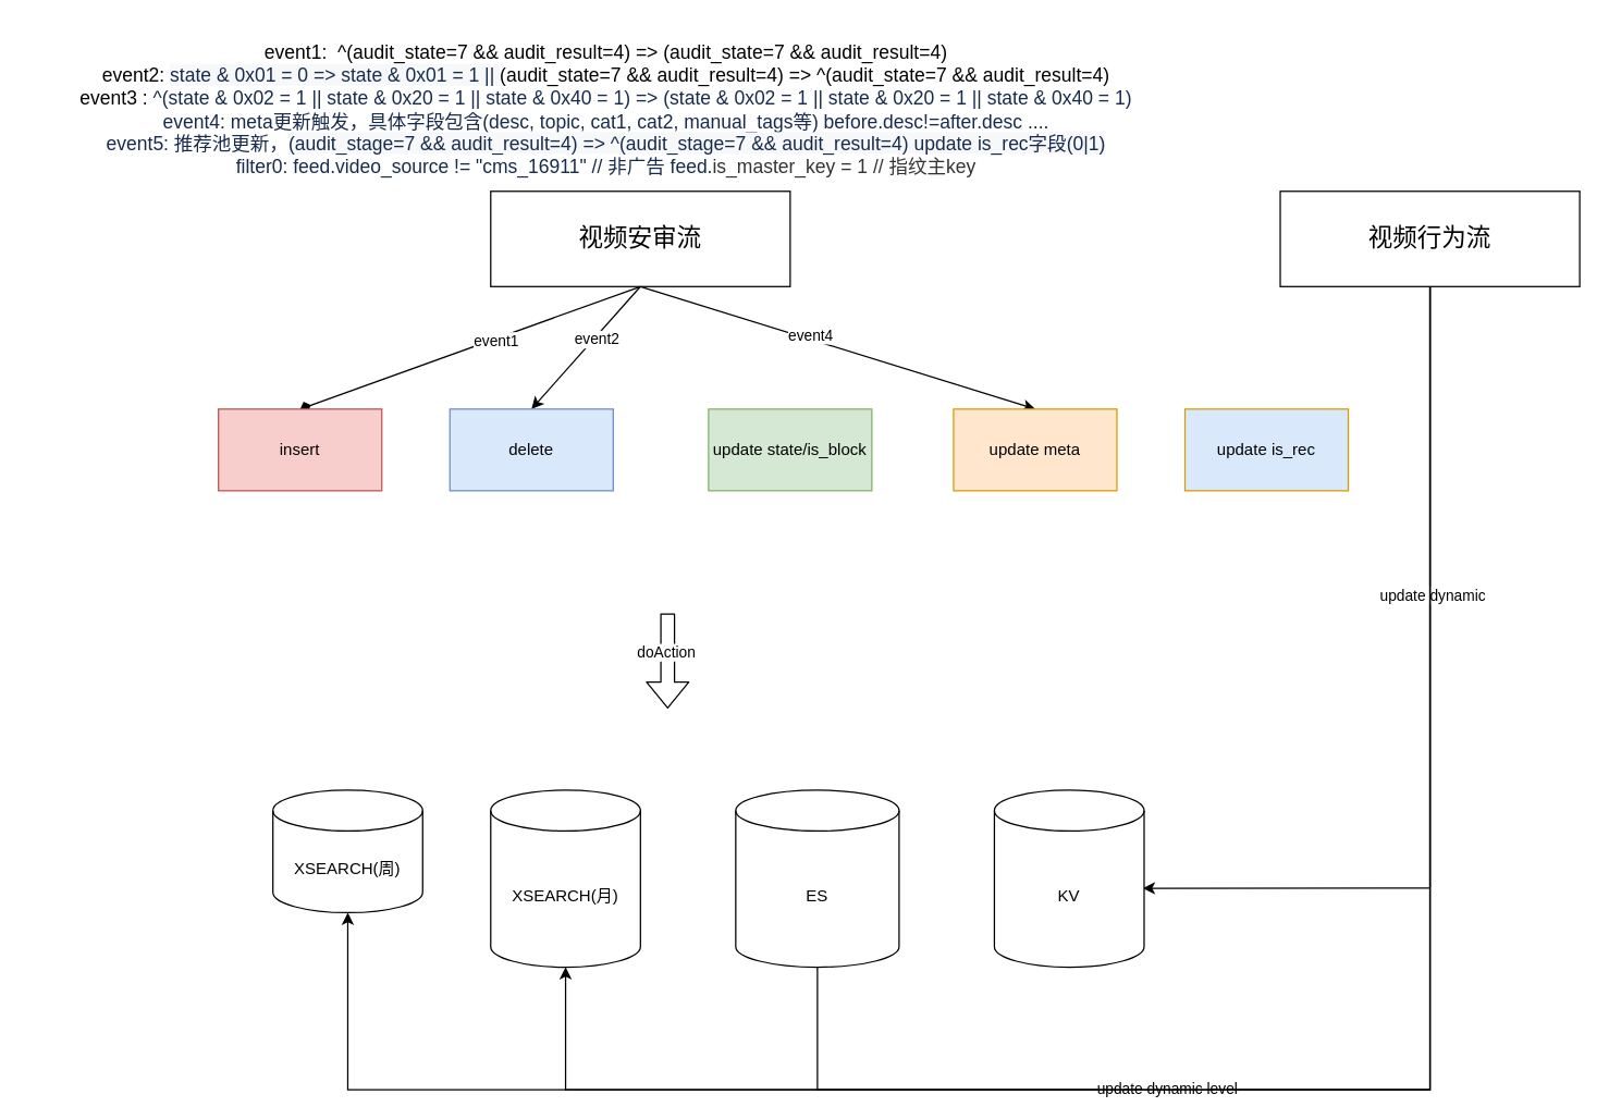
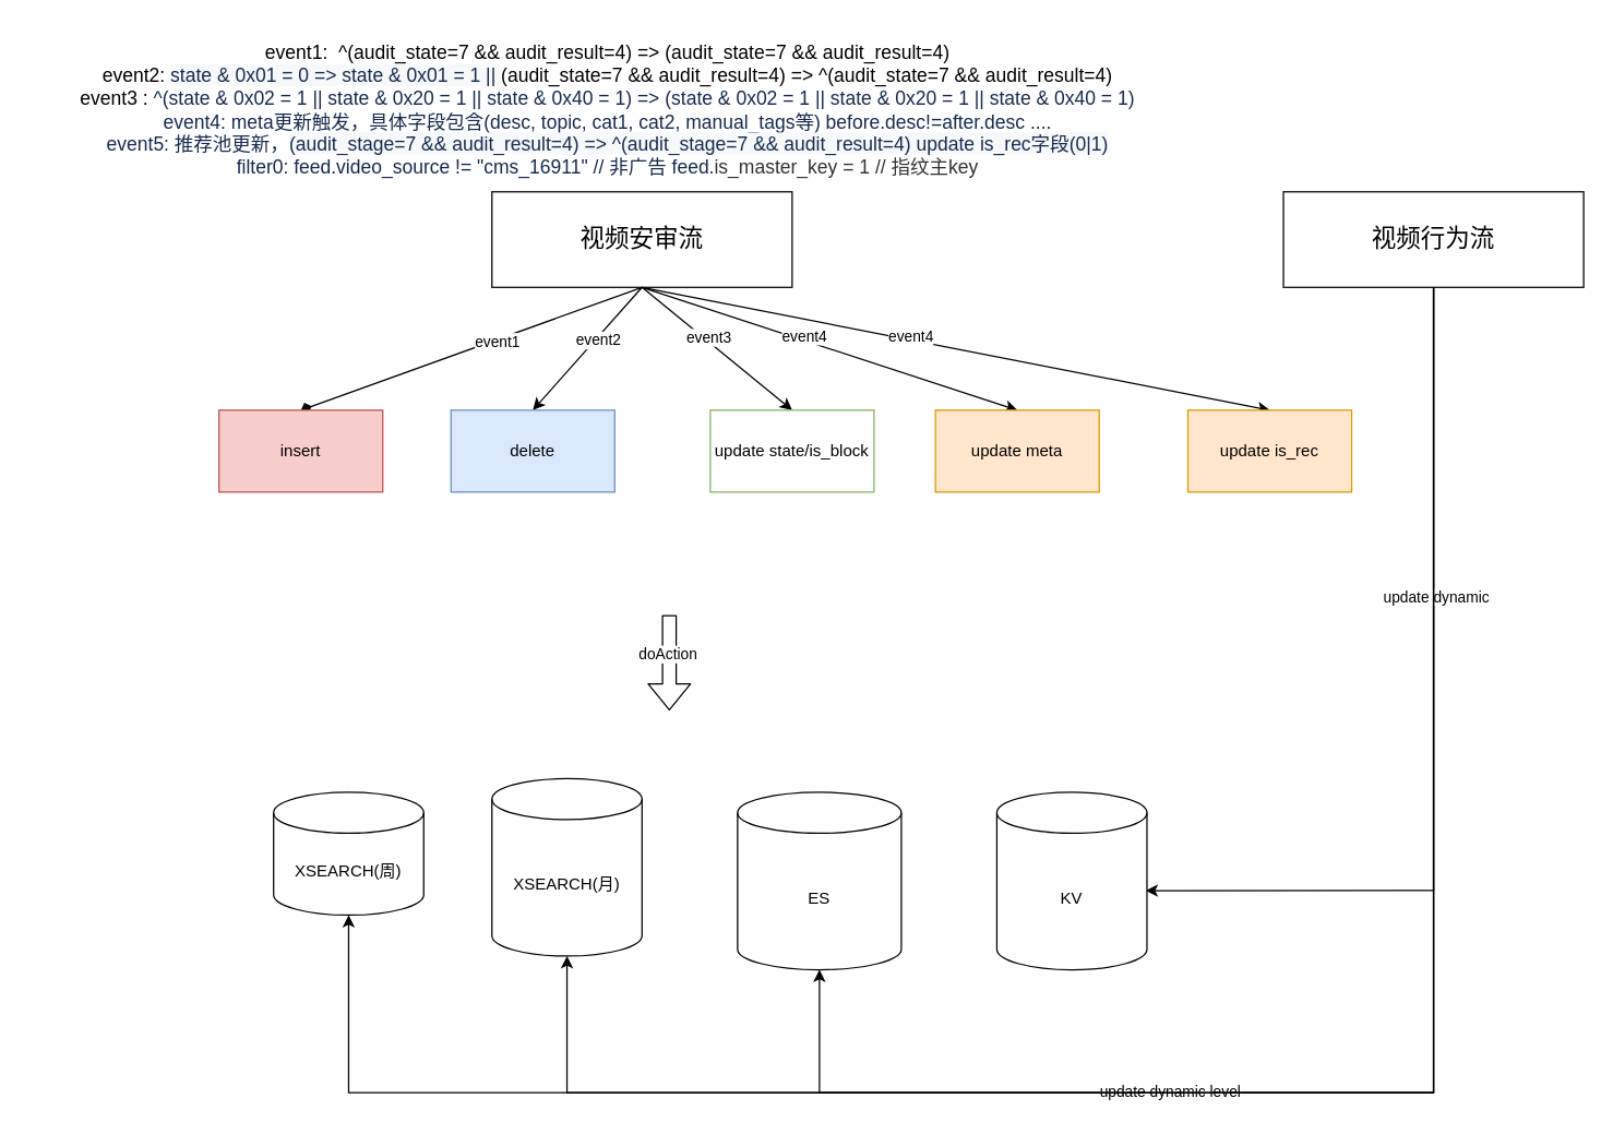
+ <mxCell id="10" value="" style="endArrow=classic;html=1;exitX=0.5;exitY=1;exitDx=0;exitDy=0;entryX=0.5;entryY=0;entryDx=0;entryDy=0;" parent="1" source="2" target="21" edge="1"><mxGeometry width="50" height="50" relative="1" as="geometry"><mxPoint x="440" y="290" as="sourcePoint" /><mxPoint x="510" y="360" as="targetPoint" /></mxGeometry></mxCell>
+ <mxCell id="11" value="event3" style="edgeLabel;html=1;align=center;verticalAlign=middle;resizable=0;points=[];" parent="10" vertex="1" connectable="0"><mxGeometry x="-0.145" y="2" relative="1" as="geometry"><mxPoint y="-1" as="offset" /></mxGeometry></mxCell>
+ <mxCell id="29" value="" style="endArrow=classic;html=1;exitX=0.5;exitY=1;exitDx=0;exitDy=0;entryX=0.5;entryY=0;entryDx=0;entryDy=0;" edge="1" parent="1" source="2" target="31"><mxGeometry width="50" height="50" relative="1" as="geometry"><mxPoint x="480" y="220" as="sourcePoint" /><mxPoint x="910" y="300" as="targetPoint" /></mxGeometry></mxCell>
+ <mxCell id="30" value="event4" style="edgeLabel;html=1;align=center;verticalAlign=middle;resizable=0;points=[];" vertex="1" connectable="0" parent="29"><mxGeometry x="-0.145" y="2" relative="1" as="geometry"><mxPoint y="-1" as="offset" /></mxGeometry></mxCell>
- <mxCell id="21" value="update state/is_block" style="rounded=0;whiteSpace=wrap;html=1;fillColor=#d5e8d4;strokeColor=#82b366;" parent="1" vertex="1"><mxGeometry x="520" y="300" width="120" height="60" as="geometry" /></mxCell>
+ <mxCell id="21" value="update state/is_block" style="rounded=0;whiteSpace=wrap;html=1;fillColor=#ffffff;strokeColor=#82b366;" parent="1" vertex="1"><mxGeometry x="520" y="300" width="120" height="60" as="geometry" /></mxCell>
- <mxCell id="22" value="update meta" style="rounded=0;whiteSpace=wrap;html=1;fillColor=#ffe6cc;strokeColor=#d79b00;" parent="1" vertex="1"><mxGeometry x="700" y="300" width="120" height="60" as="geometry" /></mxCell>
+ <mxCell id="22" value="update meta" style="rounded=0;whiteSpace=wrap;html=1;fillColor=#ffe6cc;strokeColor=#d79b00;" parent="1" vertex="1"><mxGeometry x="685" y="300" width="120" height="60" as="geometry" /></mxCell>
- <mxCell id="31" value="update is_rec" style="rounded=0;whiteSpace=wrap;html=1;fillColor=#dae8fc;strokeColor=#d79b00;" vertex="1" parent="1"><mxGeometry x="870" y="300" width="120" height="60" as="geometry" /></mxCell>
+ <mxCell id="31" value="update is_rec" style="rounded=0;whiteSpace=wrap;html=1;fillColor=#ffe6cc;strokeColor=#d79b00;" vertex="1" parent="1"><mxGeometry x="870" y="300" width="120" height="60" as="geometry" /></mxCell>
- <mxCell id="19" value="XSEARCH(月)" style="shape=cylinder3;whiteSpace=wrap;html=1;boundedLbl=1;backgroundOutline=1;size=15;" parent="1" vertex="1"><mxGeometry x="360" y="580" width="110" height="130" as="geometry" /></mxCell>
+ <mxCell id="19" value="XSEARCH(月)" style="shape=cylinder3;whiteSpace=wrap;html=1;boundedLbl=1;backgroundOutline=1;size=15;" parent="1" vertex="1"><mxGeometry x="360" y="570" width="110" height="130" as="geometry" /></mxCell>
- <mxCell id="25" value="" style="edgeStyle=orthogonalEdgeStyle;rounded=0;orthogonalLoop=1;jettySize=auto;html=1;entryX=0.5;entryY=1;entryDx=0;entryDy=0;entryPerimeter=0;exitX=0.5;exitY=1;exitDx=0;exitDy=0;endArrow=none;" parent="1" source="5" target="16" edge="1"><mxGeometry relative="1" as="geometry"><mxPoint x="1060" y="220" as="sourcePoint" /><mxPoint x="849.01" y="662.02" as="targetPoint" /><Array as="points"><mxPoint x="1050" y="800" /><mxPoint x="600" y="800" /></Array></mxGeometry></mxCell>
+ <mxCell id="25" value="" style="edgeStyle=orthogonalEdgeStyle;rounded=0;orthogonalLoop=1;jettySize=auto;html=1;entryX=0.5;entryY=1;entryDx=0;entryDy=0;entryPerimeter=0;exitX=0.5;exitY=1;exitDx=0;exitDy=0;" parent="1" source="5" target="16" edge="1"><mxGeometry relative="1" as="geometry"><mxPoint x="1060" y="220" as="sourcePoint" /><mxPoint x="849.01" y="662.02" as="targetPoint" /><Array as="points"><mxPoint x="1050" y="800" /><mxPoint x="600" y="800" /></Array></mxGeometry></mxCell>
